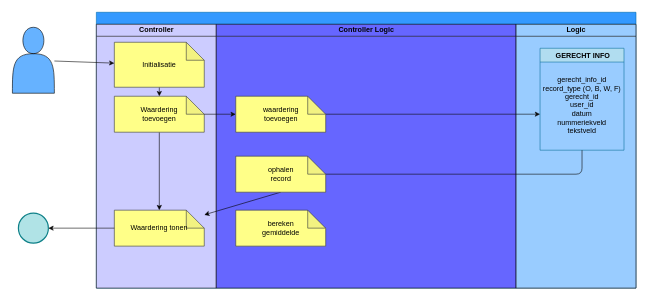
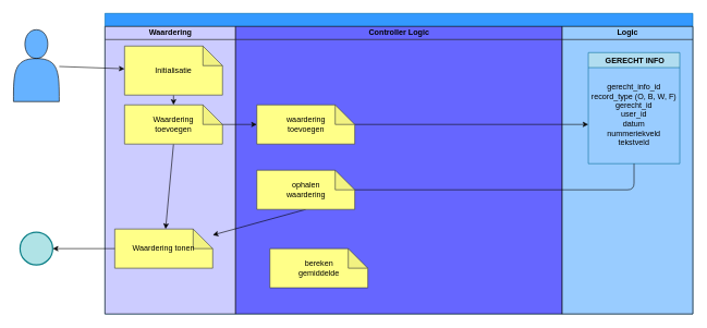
- <mxCell id="3" value="Controller" style="swimlane;startSize=20;html=1;fillColor=#CCCCFF;fontColor=#000000;strokeColor=#0a0a0a;gradientColor=none;swimlaneFillColor=#CCCCFF;" vertex="1" parent="2"><mxGeometry y="20" width="200" height="440" as="geometry" /></mxCell>
+ <mxCell id="3" value="Waardering" style="swimlane;startSize=20;html=1;fillColor=#CCCCFF;fontColor=#000000;strokeColor=#0a0a0a;gradientColor=none;swimlaneFillColor=#CCCCFF;" vertex="1" parent="2"><mxGeometry y="20" width="200" height="440" as="geometry" /></mxCell>
- <mxCell id="13" value="&lt;font color=&quot;#000000&quot;&gt;ophalen &lt;br&gt;record&lt;br&gt;&lt;/font&gt;" style="shape=note;whiteSpace=wrap;html=1;backgroundOutline=1;darkOpacity=0.05;strokeColor=#36393d;fillColor=#ffff88;" vertex="1" parent="9"><mxGeometry x="32.5" y="220" width="150" height="60" as="geometry" /></mxCell>
+ <mxCell id="13" value="&lt;font color=&quot;#000000&quot;&gt;ophalen &lt;br&gt;waardering&lt;br&gt;&lt;/font&gt;" style="shape=note;whiteSpace=wrap;html=1;backgroundOutline=1;darkOpacity=0.05;strokeColor=#36393d;fillColor=#ffff88;" vertex="1" parent="9"><mxGeometry x="32.5" y="220" width="150" height="60" as="geometry" /></mxCell>
- <mxCell id="8" value="Waardering tonen" style="shape=note;whiteSpace=wrap;html=1;backgroundOutline=1;darkOpacity=0.05;strokeColor=#36393d;fillColor=#ffff88;fontColor=#000000;labelBackgroundColor=none;" vertex="1" parent="3"><mxGeometry x="30" y="310" width="150" height="60" as="geometry" /></mxCell>
+ <mxCell id="8" value="Waardering tonen" style="shape=note;whiteSpace=wrap;html=1;backgroundOutline=1;darkOpacity=0.05;strokeColor=#36393d;fillColor=#ffff88;fontColor=#000000;labelBackgroundColor=none;" vertex="1" parent="3"><mxGeometry x="15" y="310" width="150" height="60" as="geometry" /></mxCell>
- <mxCell id="12" value="&lt;font color=&quot;#000000&quot;&gt;bereken&lt;br&gt;gemiddelde&lt;/font&gt;" style="shape=note;whiteSpace=wrap;html=1;backgroundOutline=1;darkOpacity=0.05;strokeColor=#36393d;fillColor=#ffff88;" vertex="1" parent="9"><mxGeometry x="32.5" y="310" width="150" height="60" as="geometry" /></mxCell>
+ <mxCell id="12" value="&lt;font color=&quot;#000000&quot;&gt;bereken&lt;br&gt;gemiddelde&lt;/font&gt;" style="shape=note;whiteSpace=wrap;html=1;backgroundOutline=1;darkOpacity=0.05;strokeColor=#36393d;fillColor=#ffff88;" vertex="1" parent="9"><mxGeometry x="52.5" y="340" width="150" height="60" as="geometry" /></mxCell>
